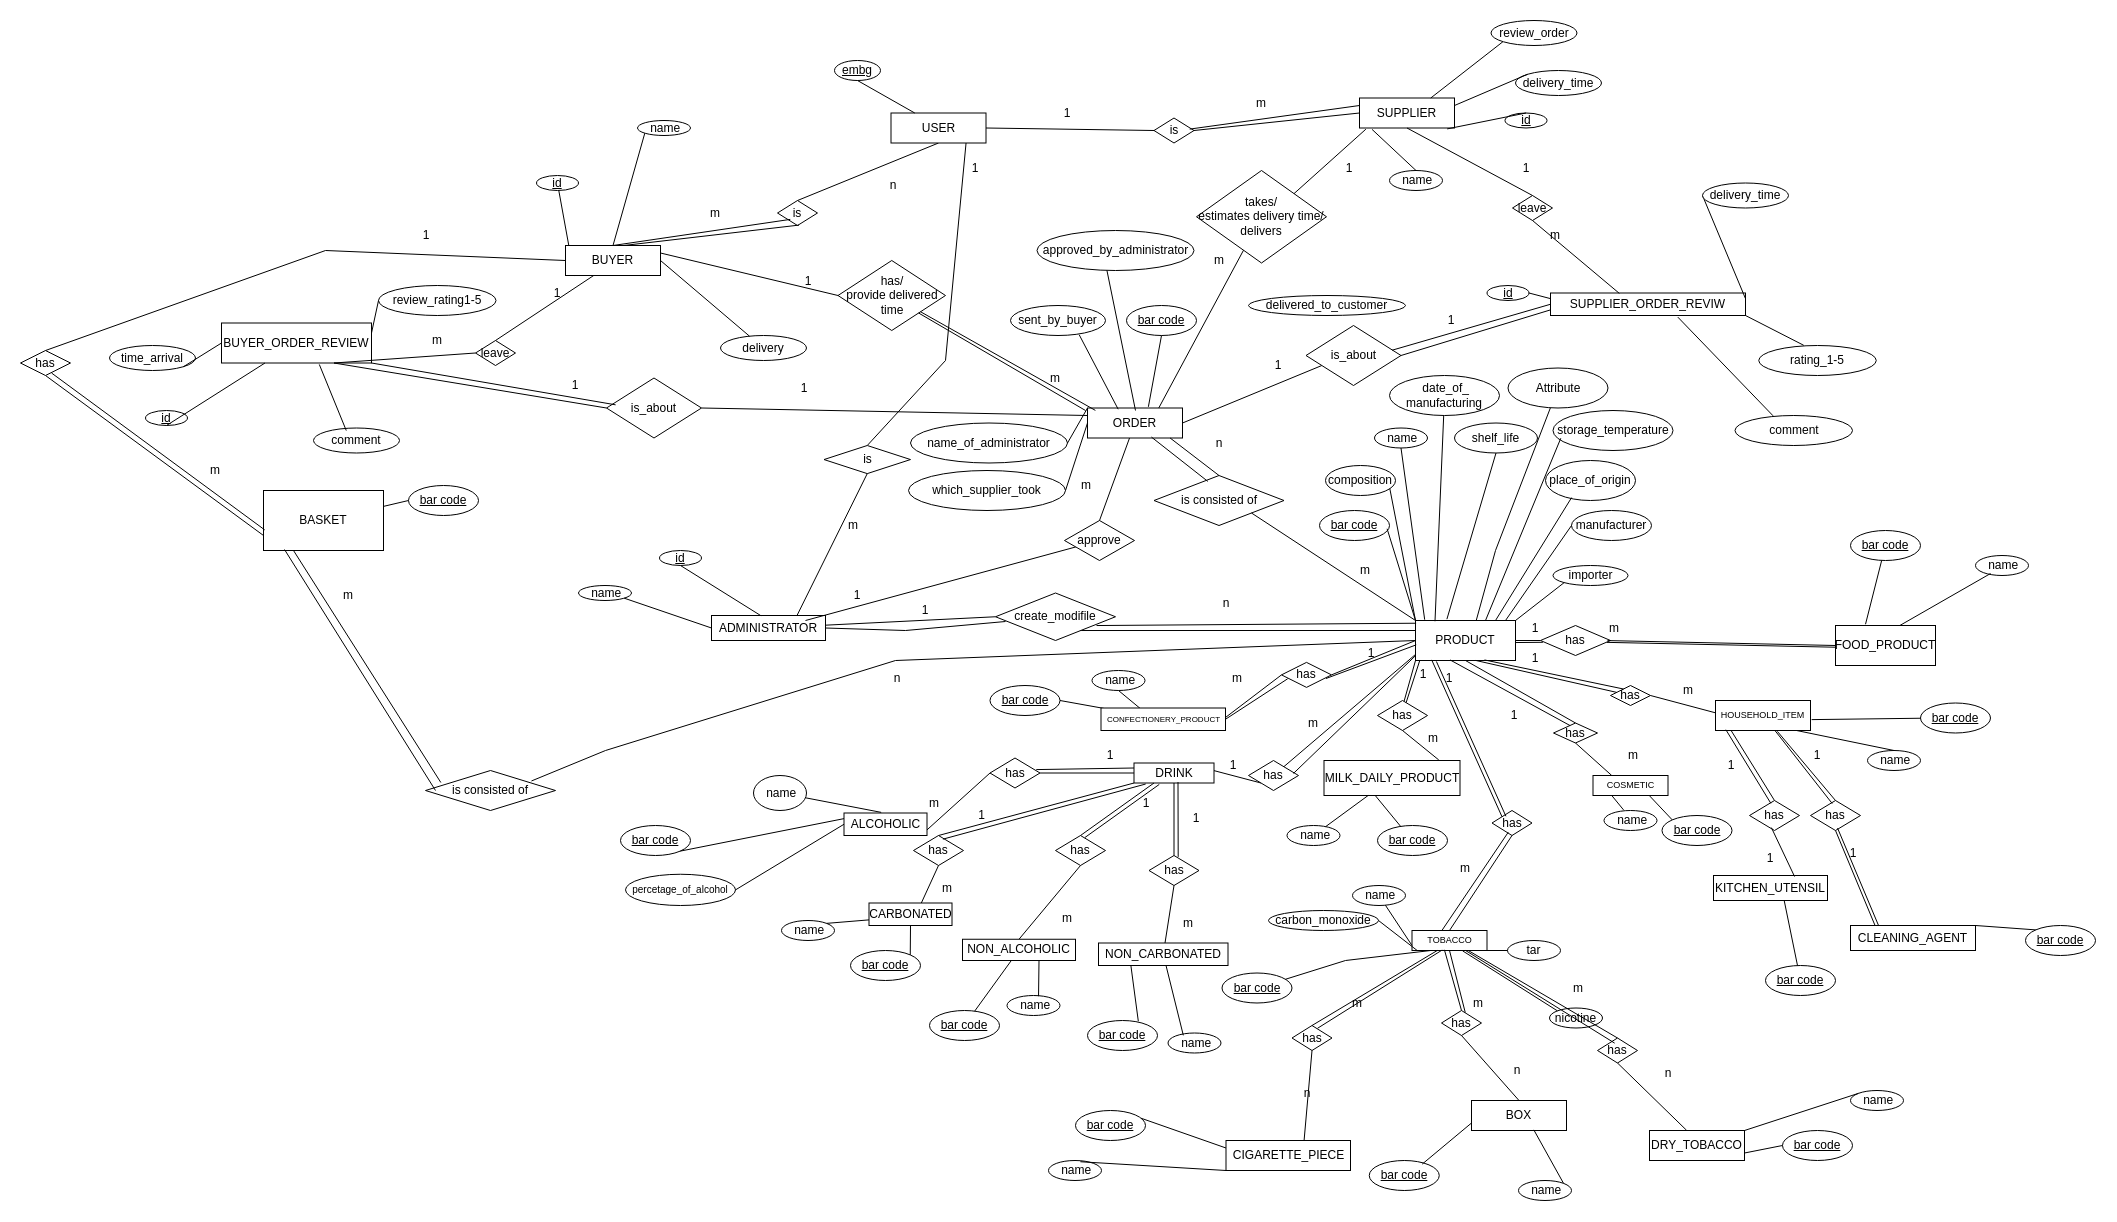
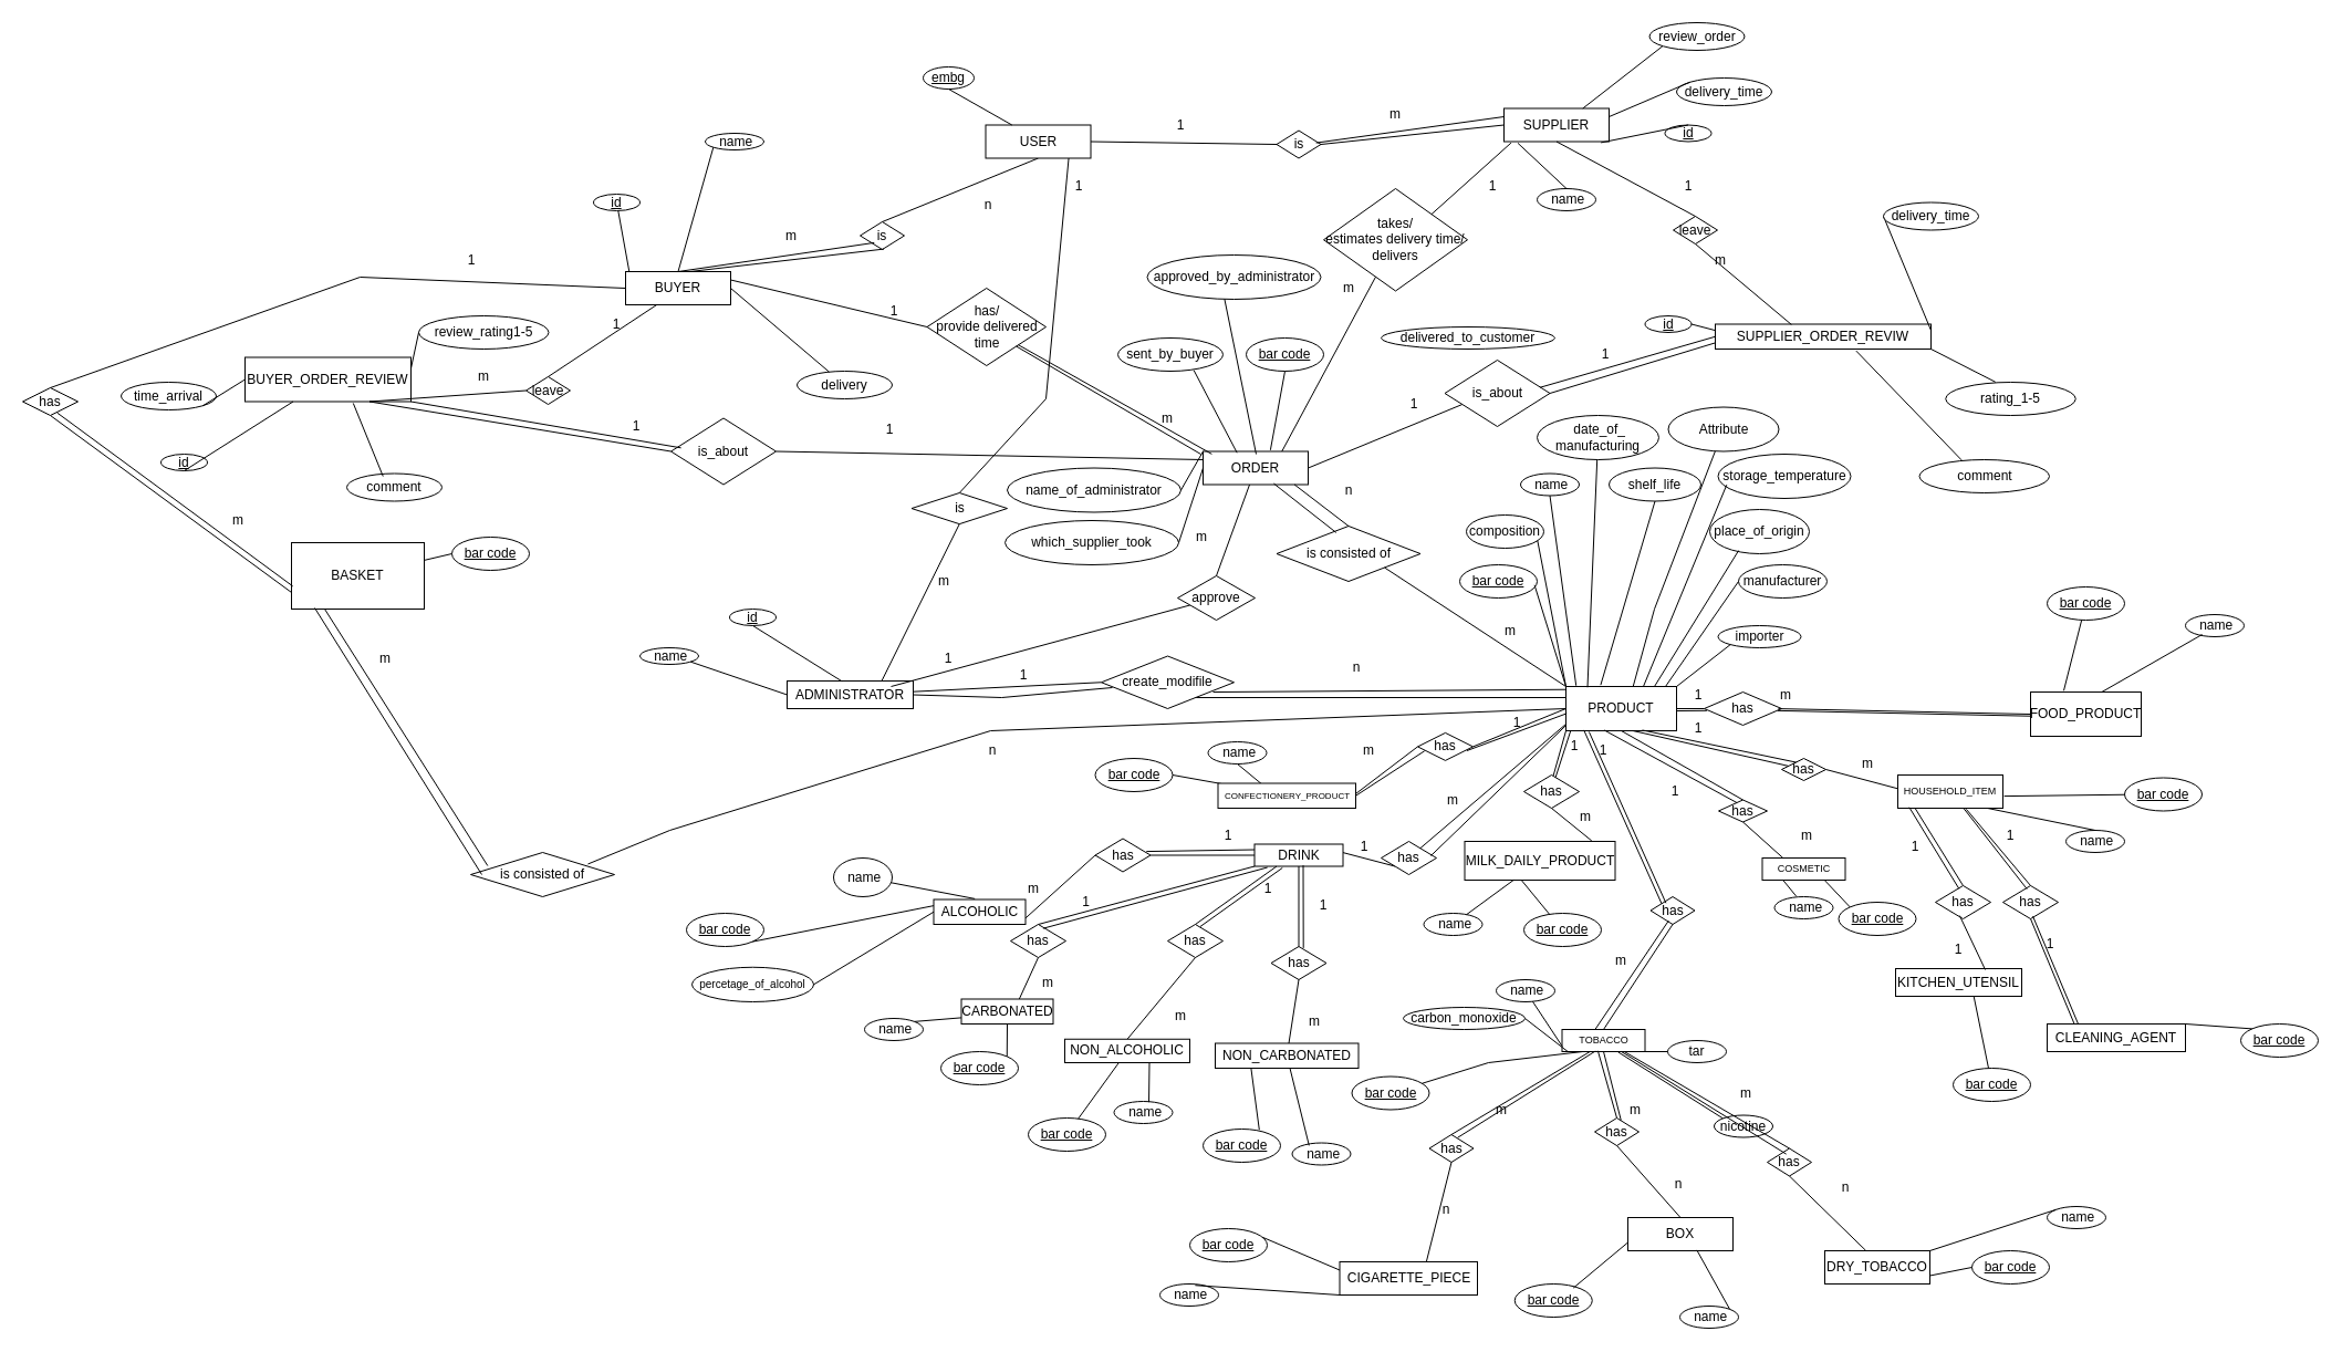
- <mxCell id="151" value="CIGARETTE_PIECE" style="whiteSpace=wrap;html=1;align=center;" parent="1" vertex="1"><mxGeometry x="1225.5" y="1140" width="124.5" height="30" as="geometry" /></mxCell>
+ <mxCell id="151" value="CIGARETTE_PIECE" style="whiteSpace=wrap;html=1;align=center;" parent="1" vertex="1"><mxGeometry x="1210.5" y="1140" width="124.5" height="30" as="geometry" /></mxCell>
